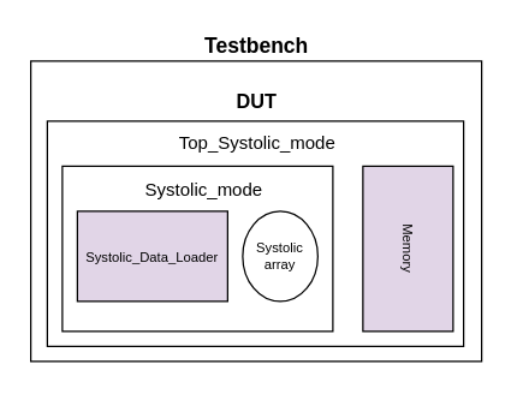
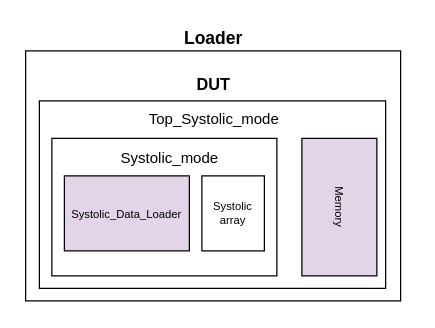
- <mxCell id="11" value="&lt;font style=&quot;font-size: 14px;&quot;&gt;&lt;b&gt;Testbench&lt;/b&gt;&lt;/font&gt;" style="text;html=1;align=center;verticalAlign=middle;resizable=0;points=[];autosize=1;strokeColor=none;fillColor=none;fontSize=13;" vertex="1" parent="1"><mxGeometry x="129.5" y="20" width="80" height="20" as="geometry" /></mxCell>
+ <mxCell id="11" value="&lt;font style=&quot;font-size: 14px;&quot;&gt;&lt;b&gt;Loader&lt;/b&gt;&lt;/font&gt;" style="text;html=1;align=center;verticalAlign=middle;resizable=0;points=[];autosize=1;strokeColor=none;fillColor=none;fontSize=13;" vertex="1" parent="1"><mxGeometry x="129.5" y="20" width="80" height="20" as="geometry" /></mxCell>
- <mxCell id="6" value="Systolic array" style="ellipse;whiteSpace=wrap;html=1;fontSize=9;" vertex="1" parent="1"><mxGeometry x="161" y="140" width="50" height="60" as="geometry" /></mxCell>
+ <mxCell id="6" value="Systolic array" style="rounded=0;whiteSpace=wrap;html=1;fontSize=9;" vertex="1" parent="1"><mxGeometry x="161" y="140" width="50" height="60" as="geometry" /></mxCell>
